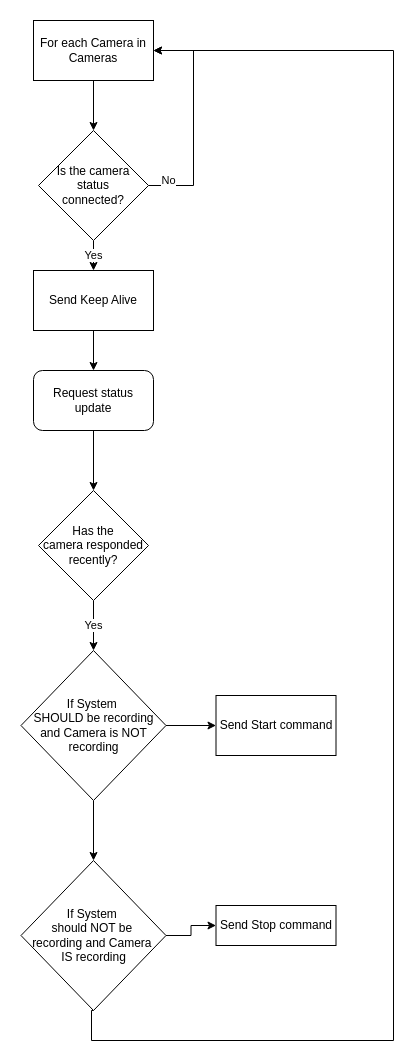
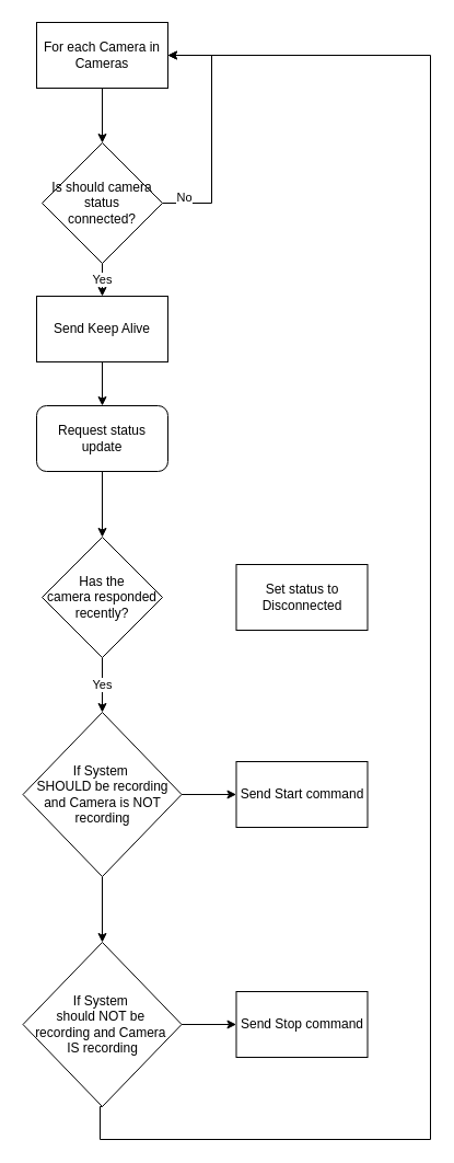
- <mxCell id="6" value="Is the camera status&lt;div&gt;&lt;span style=&quot;background-color: initial;&quot;&gt;connected?&lt;/span&gt;&lt;/div&gt;" style="rhombus;whiteSpace=wrap;html=1;" vertex="1" parent="1"><mxGeometry x="38" y="130" width="110" height="110" as="geometry" /></mxCell>
+ <mxCell id="6" value="Is should camera status&lt;div&gt;&lt;span style=&quot;background-color: initial;&quot;&gt;connected?&lt;/span&gt;&lt;/div&gt;" style="rhombus;whiteSpace=wrap;html=1;" vertex="1" parent="1"><mxGeometry x="38" y="130" width="110" height="110" as="geometry" /></mxCell>
+ <mxCell id="11" value="Set status to Disconnected" style="rounded=0;whiteSpace=wrap;html=1;" vertex="1" parent="1"><mxGeometry x="215.5" y="515" width="120" height="60" as="geometry" /></mxCell>
- <mxCell id="19" value="Send Stop command" style="rounded=0;whiteSpace=wrap;html=1;" vertex="1" parent="1"><mxGeometry x="215.5" y="905" width="120" height="40" as="geometry" /></mxCell>
+ <mxCell id="19" value="Send Stop command" style="rounded=0;whiteSpace=wrap;html=1;" vertex="1" parent="1"><mxGeometry x="215.5" y="905" width="120" height="60" as="geometry" /></mxCell>
